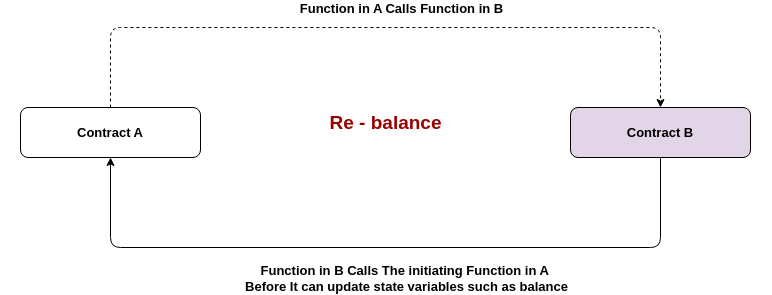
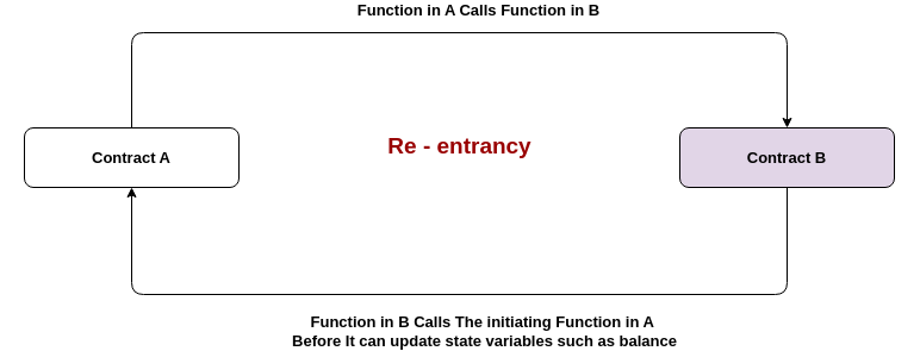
- <mxCell id="4" value="" style="edgeStyle=segmentEdgeStyle;endArrow=classic;html=1;entryX=0.5;entryY=0;entryDx=0;entryDy=0;exitX=0.5;exitY=0;exitDx=0;exitDy=0;dashed=1;" edge="1" parent="1" source="2" target="3"><mxGeometry width="50" height="50" relative="1" as="geometry"><mxPoint x="110" y="80" as="sourcePoint" /><mxPoint x="660" y="80" as="targetPoint" /><Array as="points"><mxPoint x="110" y="20" /><mxPoint x="660" y="20" /></Array></mxGeometry></mxCell>
+ <mxCell id="4" value="" style="edgeStyle=segmentEdgeStyle;endArrow=classic;html=1;entryX=0.5;entryY=0;entryDx=0;entryDy=0;exitX=0.5;exitY=0;exitDx=0;exitDy=0;" edge="1" parent="1" source="2" target="3"><mxGeometry width="50" height="50" relative="1" as="geometry"><mxPoint x="110" y="80" as="sourcePoint" /><mxPoint x="660" y="80" as="targetPoint" /><Array as="points"><mxPoint x="110" y="20" /><mxPoint x="660" y="20" /></Array></mxGeometry></mxCell>
- <mxCell id="8" value="&lt;b&gt;&lt;font style=&quot;font-size: 19px&quot; color=&quot;#990000&quot;&gt;Re - balance&lt;/font&gt;&lt;/b&gt;" style="text;html=1;align=center;verticalAlign=middle;resizable=0;points=[];autosize=1;" vertex="1" parent="1"><mxGeometry x="315" y="106" width="140" height="20" as="geometry" /></mxCell>
+ <mxCell id="8" value="&lt;b&gt;&lt;font style=&quot;font-size: 19px&quot; color=&quot;#990000&quot;&gt;Re - entrancy&lt;/font&gt;&lt;/b&gt;" style="text;html=1;align=center;verticalAlign=middle;resizable=0;points=[];autosize=1;" vertex="1" parent="1"><mxGeometry x="315" y="106" width="140" height="20" as="geometry" /></mxCell>
